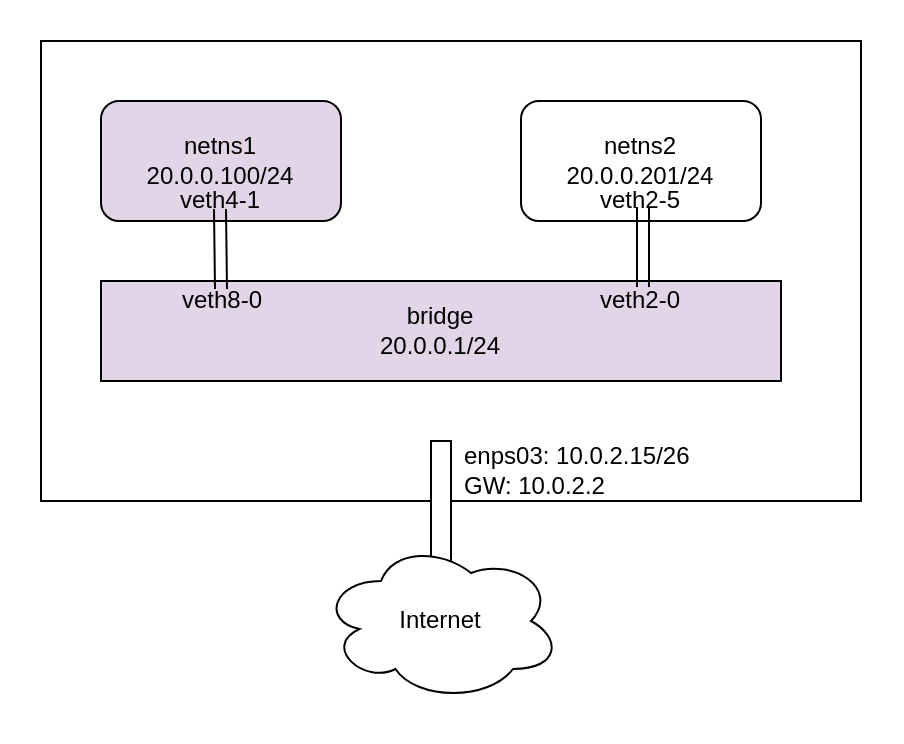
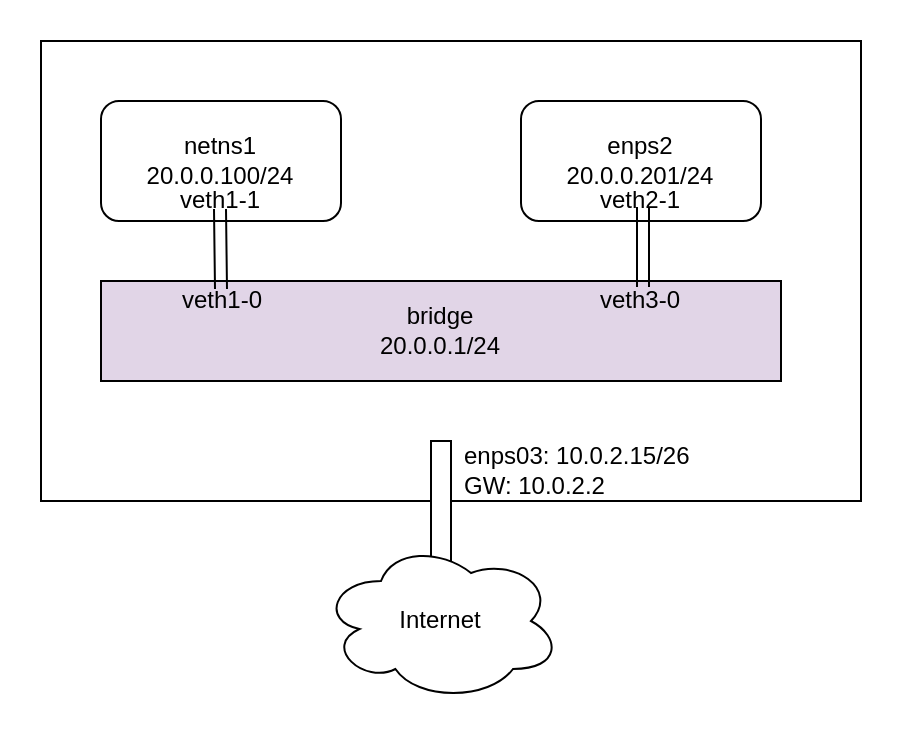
- <mxCell id="3" value="netns1&lt;br&gt;20.0.0.100/24" style="rounded=1;whiteSpace=wrap;html=1;fillColor=#e1d5e7;" parent="1" vertex="1"><mxGeometry x="50" y="50" width="120" height="60" as="geometry" /></mxCell>
+ <mxCell id="3" value="netns1&lt;br&gt;20.0.0.100/24" style="rounded=1;whiteSpace=wrap;html=1;" parent="1" vertex="1"><mxGeometry x="50" y="50" width="120" height="60" as="geometry" /></mxCell>
- <mxCell id="4" value="netns2&lt;br&gt;20.0.0.201/24" style="rounded=1;whiteSpace=wrap;html=1;" parent="1" vertex="1"><mxGeometry x="260" y="50" width="120" height="60" as="geometry" /></mxCell>
+ <mxCell id="4" value="enps2&lt;br&gt;20.0.0.201/24" style="rounded=1;whiteSpace=wrap;html=1;" parent="1" vertex="1"><mxGeometry x="260" y="50" width="120" height="60" as="geometry" /></mxCell>
- <mxCell id="13" value="veth4-1" style="text;html=1;strokeColor=none;fillColor=none;align=center;verticalAlign=middle;whiteSpace=wrap;rounded=0;" vertex="1" parent="1"><mxGeometry x="85" y="90" width="50" height="20" as="geometry" /></mxCell>
+ <mxCell id="13" value="veth1-1" style="text;html=1;strokeColor=none;fillColor=none;align=center;verticalAlign=middle;whiteSpace=wrap;rounded=0;" vertex="1" parent="1"><mxGeometry x="85" y="90" width="50" height="20" as="geometry" /></mxCell>
- <mxCell id="14" value="veth2-5" style="text;html=1;strokeColor=none;fillColor=none;align=center;verticalAlign=middle;whiteSpace=wrap;rounded=0;" vertex="1" parent="1"><mxGeometry x="295" y="90" width="50" height="20" as="geometry" /></mxCell>
+ <mxCell id="14" value="veth2-1" style="text;html=1;strokeColor=none;fillColor=none;align=center;verticalAlign=middle;whiteSpace=wrap;rounded=0;" vertex="1" parent="1"><mxGeometry x="295" y="90" width="50" height="20" as="geometry" /></mxCell>
- <mxCell id="11" value="veth8-0" style="text;html=1;strokeColor=none;fillColor=none;align=center;verticalAlign=middle;whiteSpace=wrap;rounded=0;" vertex="1" parent="1"><mxGeometry x="86" y="140" width="50" height="20" as="geometry" /></mxCell>
+ <mxCell id="11" value="veth1-0" style="text;html=1;strokeColor=none;fillColor=none;align=center;verticalAlign=middle;whiteSpace=wrap;rounded=0;" vertex="1" parent="1"><mxGeometry x="86" y="140" width="50" height="20" as="geometry" /></mxCell>
- <mxCell id="12" value="veth2-0" style="text;html=1;strokeColor=none;fillColor=none;align=center;verticalAlign=middle;whiteSpace=wrap;rounded=0;" vertex="1" parent="1"><mxGeometry x="295" y="140" width="50" height="20" as="geometry" /></mxCell>
+ <mxCell id="12" value="veth3-0" style="text;html=1;strokeColor=none;fillColor=none;align=center;verticalAlign=middle;whiteSpace=wrap;rounded=0;" vertex="1" parent="1"><mxGeometry x="295" y="140" width="50" height="20" as="geometry" /></mxCell>
